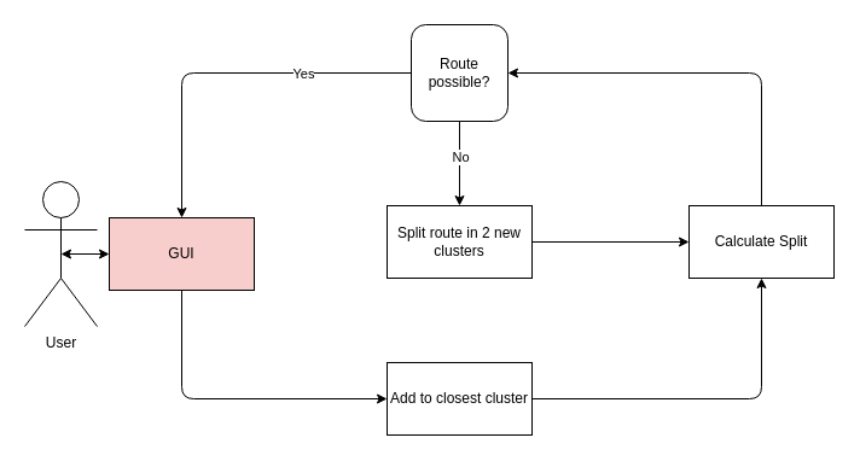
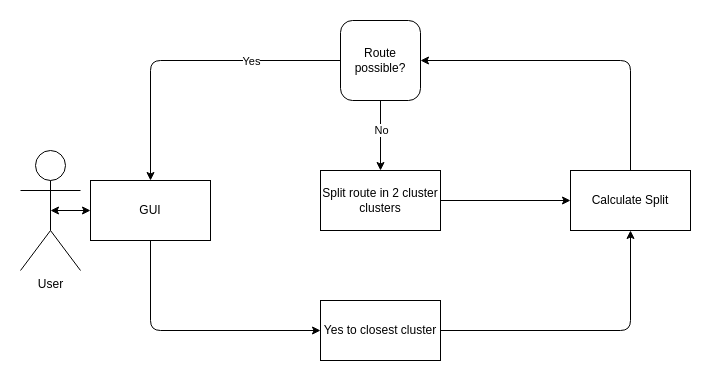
- <mxCell id="13" value="Split route in 2 new clusters" style="rounded=0;whiteSpace=wrap;html=1;" parent="1" vertex="1"><mxGeometry x="320" y="170" width="120" height="60" as="geometry" /></mxCell>
+ <mxCell id="13" value="Split route in 2 cluster clusters" style="rounded=0;whiteSpace=wrap;html=1;" parent="1" vertex="1"><mxGeometry x="320" y="170" width="120" height="60" as="geometry" /></mxCell>
- <mxCell id="16" value="GUI" style="rounded=0;whiteSpace=wrap;html=1;fillColor=#f8cecc;" parent="1" vertex="1"><mxGeometry x="90" y="180" width="120" height="60" as="geometry" /></mxCell>
+ <mxCell id="16" value="GUI" style="rounded=0;whiteSpace=wrap;html=1;" parent="1" vertex="1"><mxGeometry x="90" y="180" width="120" height="60" as="geometry" /></mxCell>
- <mxCell id="15" value="Add to closest cluster" style="rounded=0;whiteSpace=wrap;html=1;" parent="1" vertex="1"><mxGeometry x="320" y="300" width="120" height="60" as="geometry" /></mxCell>
+ <mxCell id="15" value="Yes to closest cluster" style="rounded=0;whiteSpace=wrap;html=1;" parent="1" vertex="1"><mxGeometry x="320" y="300" width="120" height="60" as="geometry" /></mxCell>
